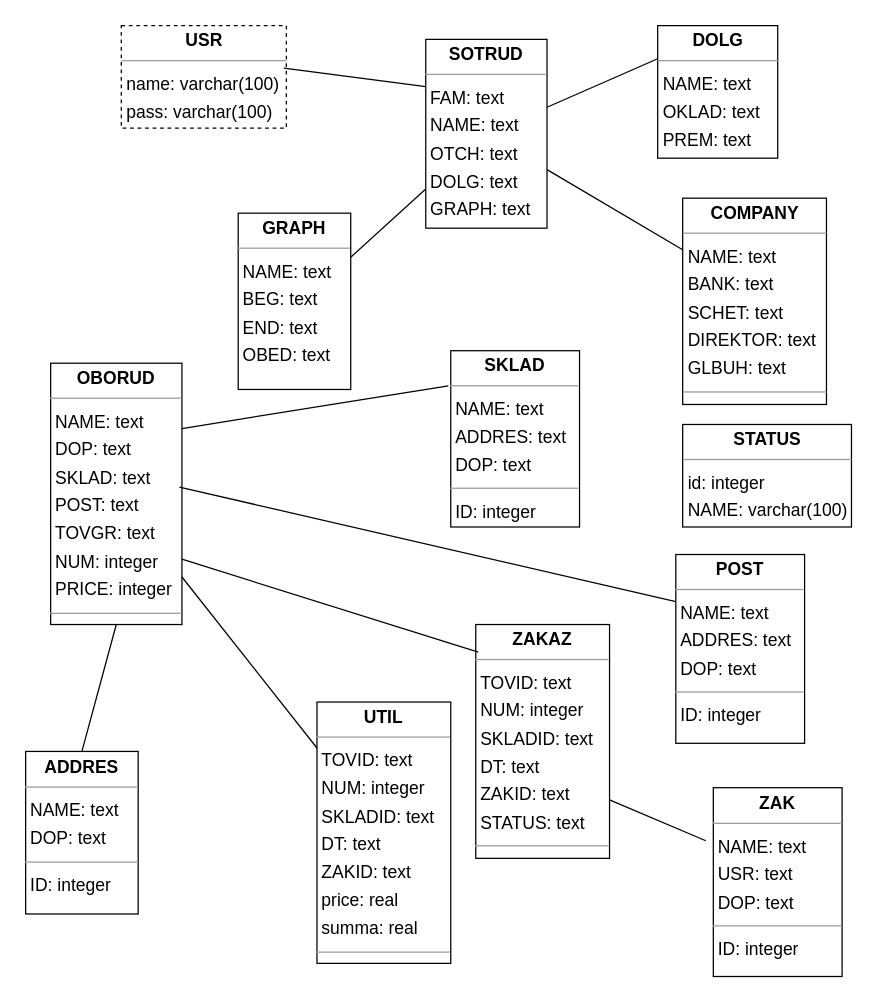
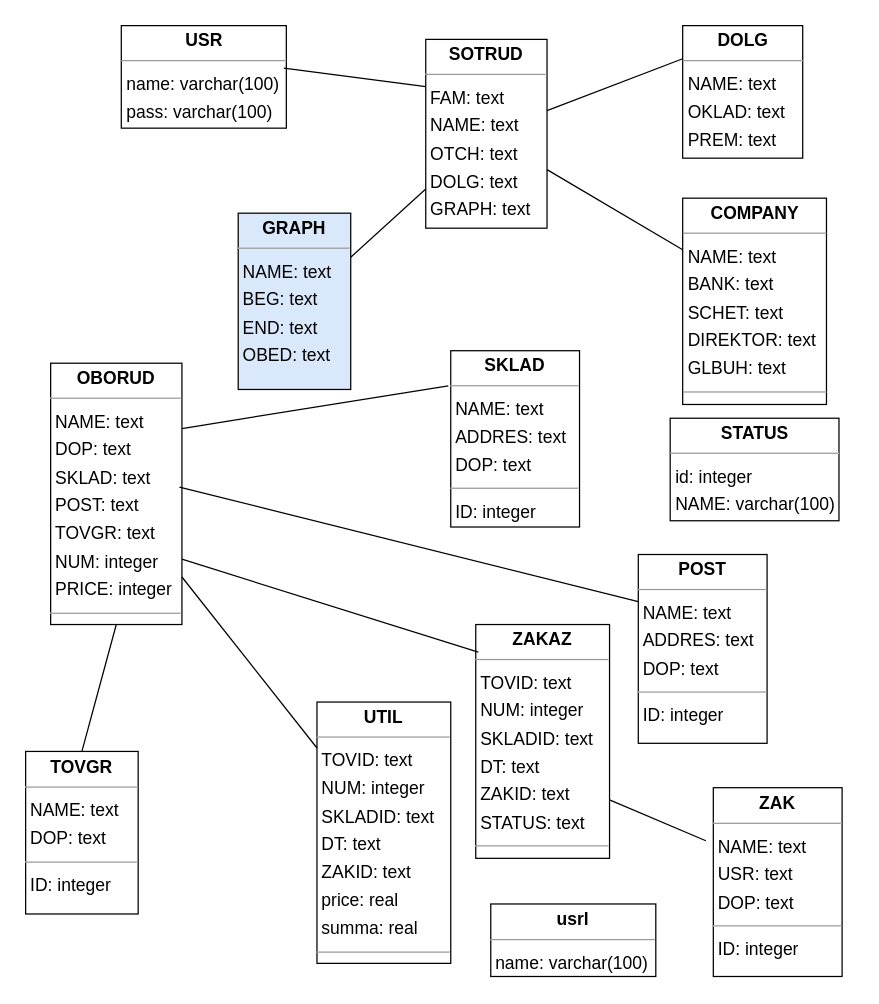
- <mxCell id="12" value="&lt;p style=&quot;margin:0px;margin-top:4px;text-align:center;&quot;&gt;&lt;b&gt;USR&lt;/b&gt;&lt;/p&gt;&lt;hr size=&quot;1&quot;/&gt;&lt;p style=&quot;margin:0 0 0 4px;line-height:1.6;&quot;&gt; name: varchar(100)&lt;br/&gt; pass: varchar(100)&lt;/p&gt;" style="verticalAlign=top;align=left;overflow=fill;fontSize=14;fontFamily=Helvetica;html=1;rounded=0;shadow=0;comic=0;labelBackgroundColor=none;strokeWidth=1;dashed=1;" parent="1" vertex="1"><mxGeometry x="96.5" y="20" width="132" height="82" as="geometry" /></mxCell>
+ <mxCell id="12" value="&lt;p style=&quot;margin:0px;margin-top:4px;text-align:center;&quot;&gt;&lt;b&gt;USR&lt;/b&gt;&lt;/p&gt;&lt;hr size=&quot;1&quot;/&gt;&lt;p style=&quot;margin:0 0 0 4px;line-height:1.6;&quot;&gt; name: varchar(100)&lt;br/&gt; pass: varchar(100)&lt;/p&gt;" style="verticalAlign=top;align=left;overflow=fill;fontSize=14;fontFamily=Helvetica;html=1;rounded=0;shadow=0;comic=0;labelBackgroundColor=none;strokeWidth=1;" parent="1" vertex="1"><mxGeometry x="96.5" y="20" width="132" height="82" as="geometry" /></mxCell>
- <mxCell id="3" value="&lt;p style=&quot;margin:0px;margin-top:4px;text-align:center;&quot;&gt;&lt;b&gt;DOLG&lt;/b&gt;&lt;/p&gt;&lt;hr size=&quot;1&quot;/&gt;&lt;p style=&quot;margin:0 0 0 4px;line-height:1.6;&quot;&gt; NAME: text&lt;br/&gt; OKLAD: text&lt;br/&gt; PREM: text&lt;/p&gt;" style="verticalAlign=top;align=left;overflow=fill;fontSize=14;fontFamily=Helvetica;html=1;rounded=0;shadow=0;comic=0;labelBackgroundColor=none;strokeWidth=1;" parent="1" vertex="1"><mxGeometry x="525.5" y="20" width="96" height="106" as="geometry" /></mxCell>
+ <mxCell id="3" value="&lt;p style=&quot;margin:0px;margin-top:4px;text-align:center;&quot;&gt;&lt;b&gt;DOLG&lt;/b&gt;&lt;/p&gt;&lt;hr size=&quot;1&quot;/&gt;&lt;p style=&quot;margin:0 0 0 4px;line-height:1.6;&quot;&gt; NAME: text&lt;br/&gt; OKLAD: text&lt;br/&gt; PREM: text&lt;/p&gt;" style="verticalAlign=top;align=left;overflow=fill;fontSize=14;fontFamily=Helvetica;html=1;rounded=0;shadow=0;comic=0;labelBackgroundColor=none;strokeWidth=1;" parent="1" vertex="1"><mxGeometry x="545.5" y="20" width="96" height="106" as="geometry" /></mxCell>
- <mxCell id="4" value="&lt;p style=&quot;margin:0px;margin-top:4px;text-align:center;&quot;&gt;&lt;b&gt;GRAPH&lt;/b&gt;&lt;/p&gt;&lt;hr size=&quot;1&quot;/&gt;&lt;p style=&quot;margin:0 0 0 4px;line-height:1.6;&quot;&gt; NAME: text&lt;br/&gt; BEG: text&lt;br/&gt; END: text&lt;br/&gt; OBED: text&lt;/p&gt;" style="verticalAlign=top;align=left;overflow=fill;fontSize=14;fontFamily=Helvetica;html=1;rounded=0;shadow=0;comic=0;labelBackgroundColor=none;strokeWidth=1;" parent="1" vertex="1"><mxGeometry x="190" y="170" width="90" height="141" as="geometry" /></mxCell>
+ <mxCell id="4" value="&lt;p style=&quot;margin:0px;margin-top:4px;text-align:center;&quot;&gt;&lt;b&gt;GRAPH&lt;/b&gt;&lt;/p&gt;&lt;hr size=&quot;1&quot;/&gt;&lt;p style=&quot;margin:0 0 0 4px;line-height:1.6;&quot;&gt; NAME: text&lt;br/&gt; BEG: text&lt;br/&gt; END: text&lt;br/&gt; OBED: text&lt;/p&gt;" style="verticalAlign=top;align=left;overflow=fill;fontSize=14;fontFamily=Helvetica;html=1;rounded=0;shadow=0;comic=0;labelBackgroundColor=none;strokeWidth=1;fillColor=#dae8fc;" parent="1" vertex="1"><mxGeometry x="190" y="170" width="90" height="141" as="geometry" /></mxCell>
- <mxCell id="9" value="&lt;p style=&quot;margin:0px;margin-top:4px;text-align:center;&quot;&gt;&lt;b&gt;STATUS&lt;/b&gt;&lt;/p&gt;&lt;hr size=&quot;1&quot;/&gt;&lt;p style=&quot;margin:0 0 0 4px;line-height:1.6;&quot;&gt; id: integer&lt;br/&gt; NAME: varchar(100)&lt;/p&gt;" style="verticalAlign=top;align=left;overflow=fill;fontSize=14;fontFamily=Helvetica;html=1;rounded=0;shadow=0;comic=0;labelBackgroundColor=none;strokeWidth=1;" parent="1" vertex="1"><mxGeometry x="545.5" y="339" width="135" height="82" as="geometry" /></mxCell>
+ <mxCell id="9" value="&lt;p style=&quot;margin:0px;margin-top:4px;text-align:center;&quot;&gt;&lt;b&gt;STATUS&lt;/b&gt;&lt;/p&gt;&lt;hr size=&quot;1&quot;/&gt;&lt;p style=&quot;margin:0 0 0 4px;line-height:1.6;&quot;&gt; id: integer&lt;br/&gt; NAME: varchar(100)&lt;/p&gt;" style="verticalAlign=top;align=left;overflow=fill;fontSize=14;fontFamily=Helvetica;html=1;rounded=0;shadow=0;comic=0;labelBackgroundColor=none;strokeWidth=1;" parent="1" vertex="1"><mxGeometry x="535.5" y="334" width="135" height="82" as="geometry" /></mxCell>
- <mxCell id="5" value="&lt;p style=&quot;margin:0px;margin-top:4px;text-align:center;&quot;&gt;&lt;b&gt;POST&lt;/b&gt;&lt;/p&gt;&lt;hr size=&quot;1&quot;/&gt;&lt;p style=&quot;margin:0 0 0 4px;line-height:1.6;&quot;&gt; NAME: text&lt;br/&gt; ADDRES: text&lt;br/&gt; DOP: text&lt;/p&gt;&lt;hr size=&quot;1&quot;/&gt;&lt;p style=&quot;margin:0 0 0 4px;line-height:1.6;&quot;&gt; ID: integer&lt;/p&gt;" style="verticalAlign=top;align=left;overflow=fill;fontSize=14;fontFamily=Helvetica;html=1;rounded=0;shadow=0;comic=0;labelBackgroundColor=none;strokeWidth=1;" parent="1" vertex="1"><mxGeometry x="540" y="443" width="103" height="151" as="geometry" /></mxCell>
+ <mxCell id="5" value="&lt;p style=&quot;margin:0px;margin-top:4px;text-align:center;&quot;&gt;&lt;b&gt;POST&lt;/b&gt;&lt;/p&gt;&lt;hr size=&quot;1&quot;/&gt;&lt;p style=&quot;margin:0 0 0 4px;line-height:1.6;&quot;&gt; NAME: text&lt;br/&gt; ADDRES: text&lt;br/&gt; DOP: text&lt;/p&gt;&lt;hr size=&quot;1&quot;/&gt;&lt;p style=&quot;margin:0 0 0 4px;line-height:1.6;&quot;&gt; ID: integer&lt;/p&gt;" style="verticalAlign=top;align=left;overflow=fill;fontSize=14;fontFamily=Helvetica;html=1;rounded=0;shadow=0;comic=0;labelBackgroundColor=none;strokeWidth=1;" parent="1" vertex="1"><mxGeometry x="510" y="443" width="103" height="151" as="geometry" /></mxCell>
- <mxCell id="11" value="&lt;p style=&quot;margin:0px;margin-top:4px;text-align:center;&quot;&gt;&lt;b&gt;ADDRES&lt;/b&gt;&lt;/p&gt;&lt;hr size=&quot;1&quot;/&gt;&lt;p style=&quot;margin:0 0 0 4px;line-height:1.6;&quot;&gt; NAME: text&lt;br/&gt; DOP: text&lt;/p&gt;&lt;hr size=&quot;1&quot;/&gt;&lt;p style=&quot;margin:0 0 0 4px;line-height:1.6;&quot;&gt; ID: integer&lt;/p&gt;" style="verticalAlign=top;align=left;overflow=fill;fontSize=14;fontFamily=Helvetica;html=1;rounded=0;shadow=0;comic=0;labelBackgroundColor=none;strokeWidth=1;" parent="1" vertex="1"><mxGeometry x="20" y="600.5" width="90" height="130" as="geometry" /></mxCell>
+ <mxCell id="11" value="&lt;p style=&quot;margin:0px;margin-top:4px;text-align:center;&quot;&gt;&lt;b&gt;TOVGR&lt;/b&gt;&lt;/p&gt;&lt;hr size=&quot;1&quot;/&gt;&lt;p style=&quot;margin:0 0 0 4px;line-height:1.6;&quot;&gt; NAME: text&lt;br/&gt; DOP: text&lt;/p&gt;&lt;hr size=&quot;1&quot;/&gt;&lt;p style=&quot;margin:0 0 0 4px;line-height:1.6;&quot;&gt; ID: integer&lt;/p&gt;" style="verticalAlign=top;align=left;overflow=fill;fontSize=14;fontFamily=Helvetica;html=1;rounded=0;shadow=0;comic=0;labelBackgroundColor=none;strokeWidth=1;" parent="1" vertex="1"><mxGeometry x="20" y="600.5" width="90" height="130" as="geometry" /></mxCell>
+ <mxCell id="15" value="&lt;p style=&quot;margin:0px;margin-top:4px;text-align:center;&quot;&gt;&lt;b&gt;usrl&lt;/b&gt;&lt;/p&gt;&lt;hr size=&quot;1&quot;/&gt;&lt;p style=&quot;margin:0 0 0 4px;line-height:1.6;&quot;&gt; name: varchar(100)&lt;/p&gt;" style="verticalAlign=top;align=left;overflow=fill;fontSize=14;fontFamily=Helvetica;html=1;rounded=0;shadow=0;comic=0;labelBackgroundColor=none;strokeWidth=1;" parent="1" vertex="1"><mxGeometry x="392" y="722.5" width="132" height="58" as="geometry" /></mxCell>
